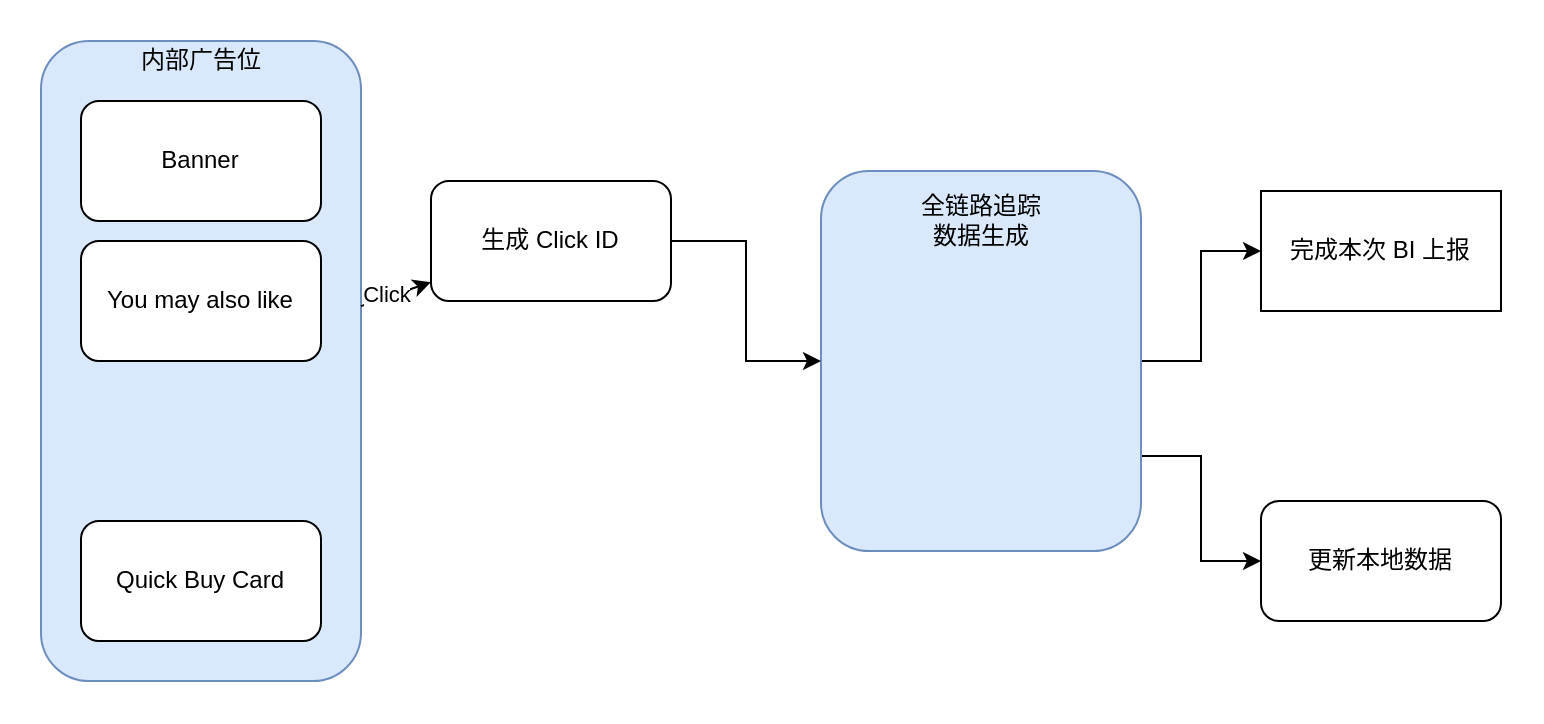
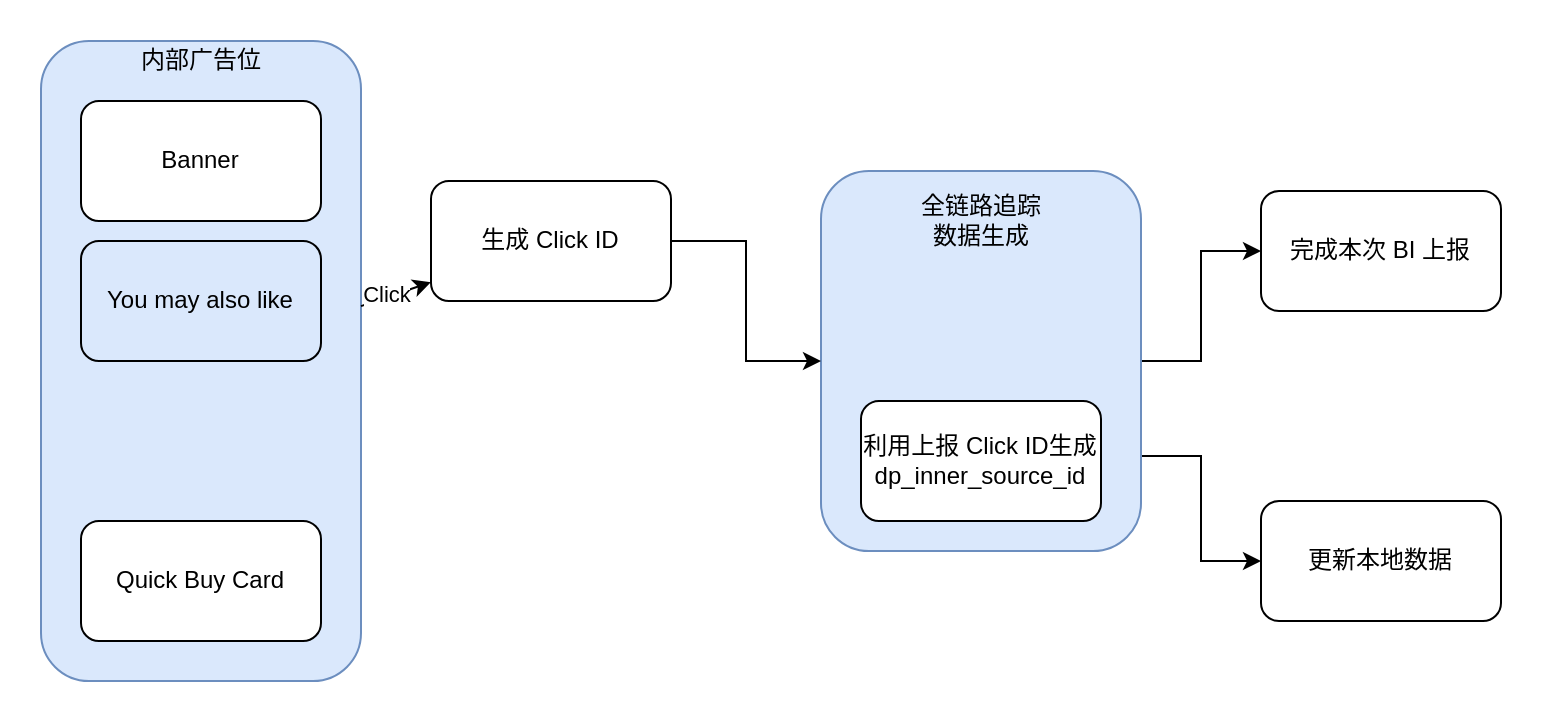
- <mxCell id="9" value="完成本次 BI 上报" style="whiteSpace=wrap;html=1;rounded=0;" vertex="1" parent="1"><mxGeometry x="630" y="95" width="120" height="60" as="geometry" /></mxCell>
+ <mxCell id="9" value="完成本次 BI 上报" style="rounded=1;whiteSpace=wrap;html=1;" vertex="1" parent="1"><mxGeometry x="630" y="95" width="120" height="60" as="geometry" /></mxCell>
- <mxCell id="12" value="You may also like" style="rounded=1;whiteSpace=wrap;html=1;" vertex="1" parent="1"><mxGeometry x="40" y="120" width="120" height="60" as="geometry" /></mxCell>
+ <mxCell id="12" value="You may also like" style="rounded=1;whiteSpace=wrap;html=1;fillColor=#dae8fc;" vertex="1" parent="1"><mxGeometry x="40" y="120" width="120" height="60" as="geometry" /></mxCell>
+ <mxCell id="11" value="利用上报 Click ID生成 dp_inner_source_id" style="rounded=1;whiteSpace=wrap;html=1;" vertex="1" parent="1"><mxGeometry x="430" y="200" width="120" height="60" as="geometry" /></mxCell>
